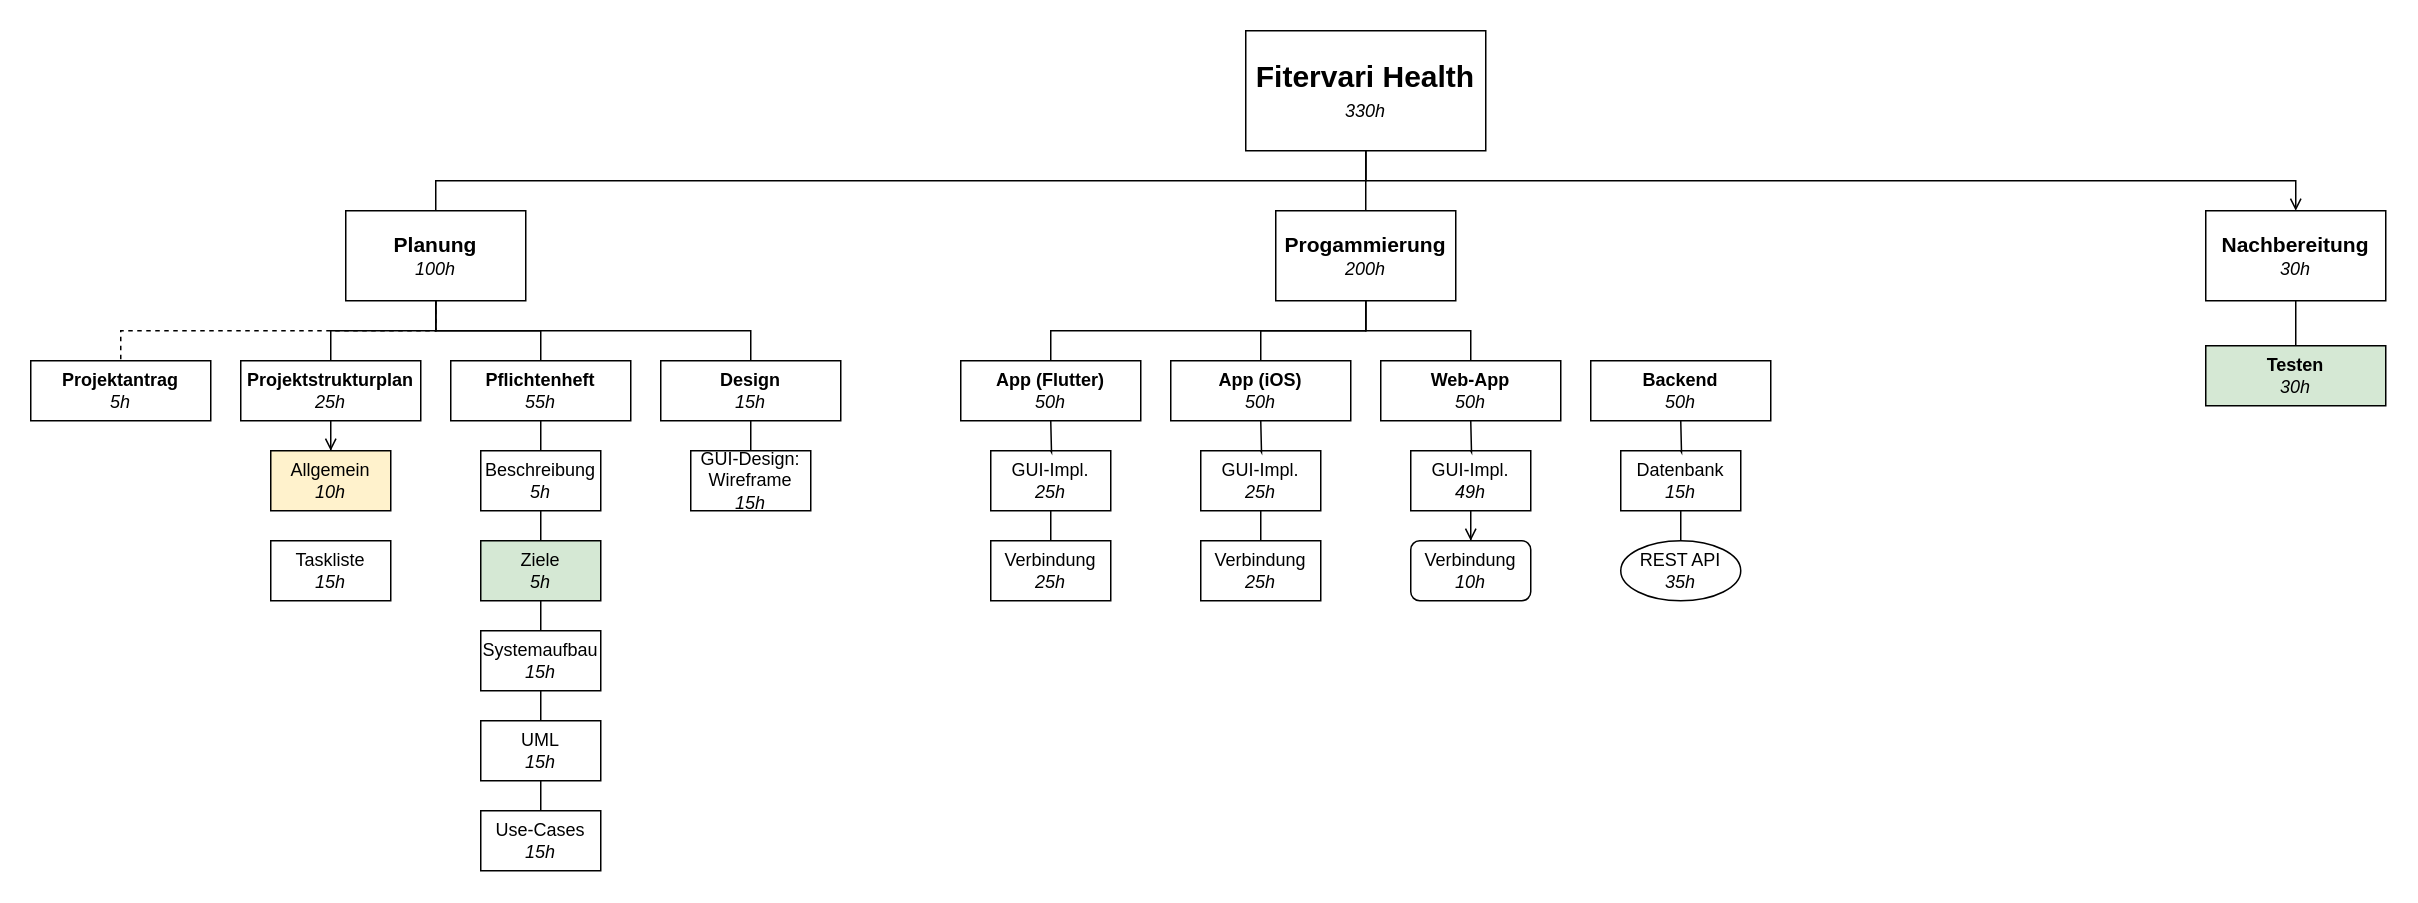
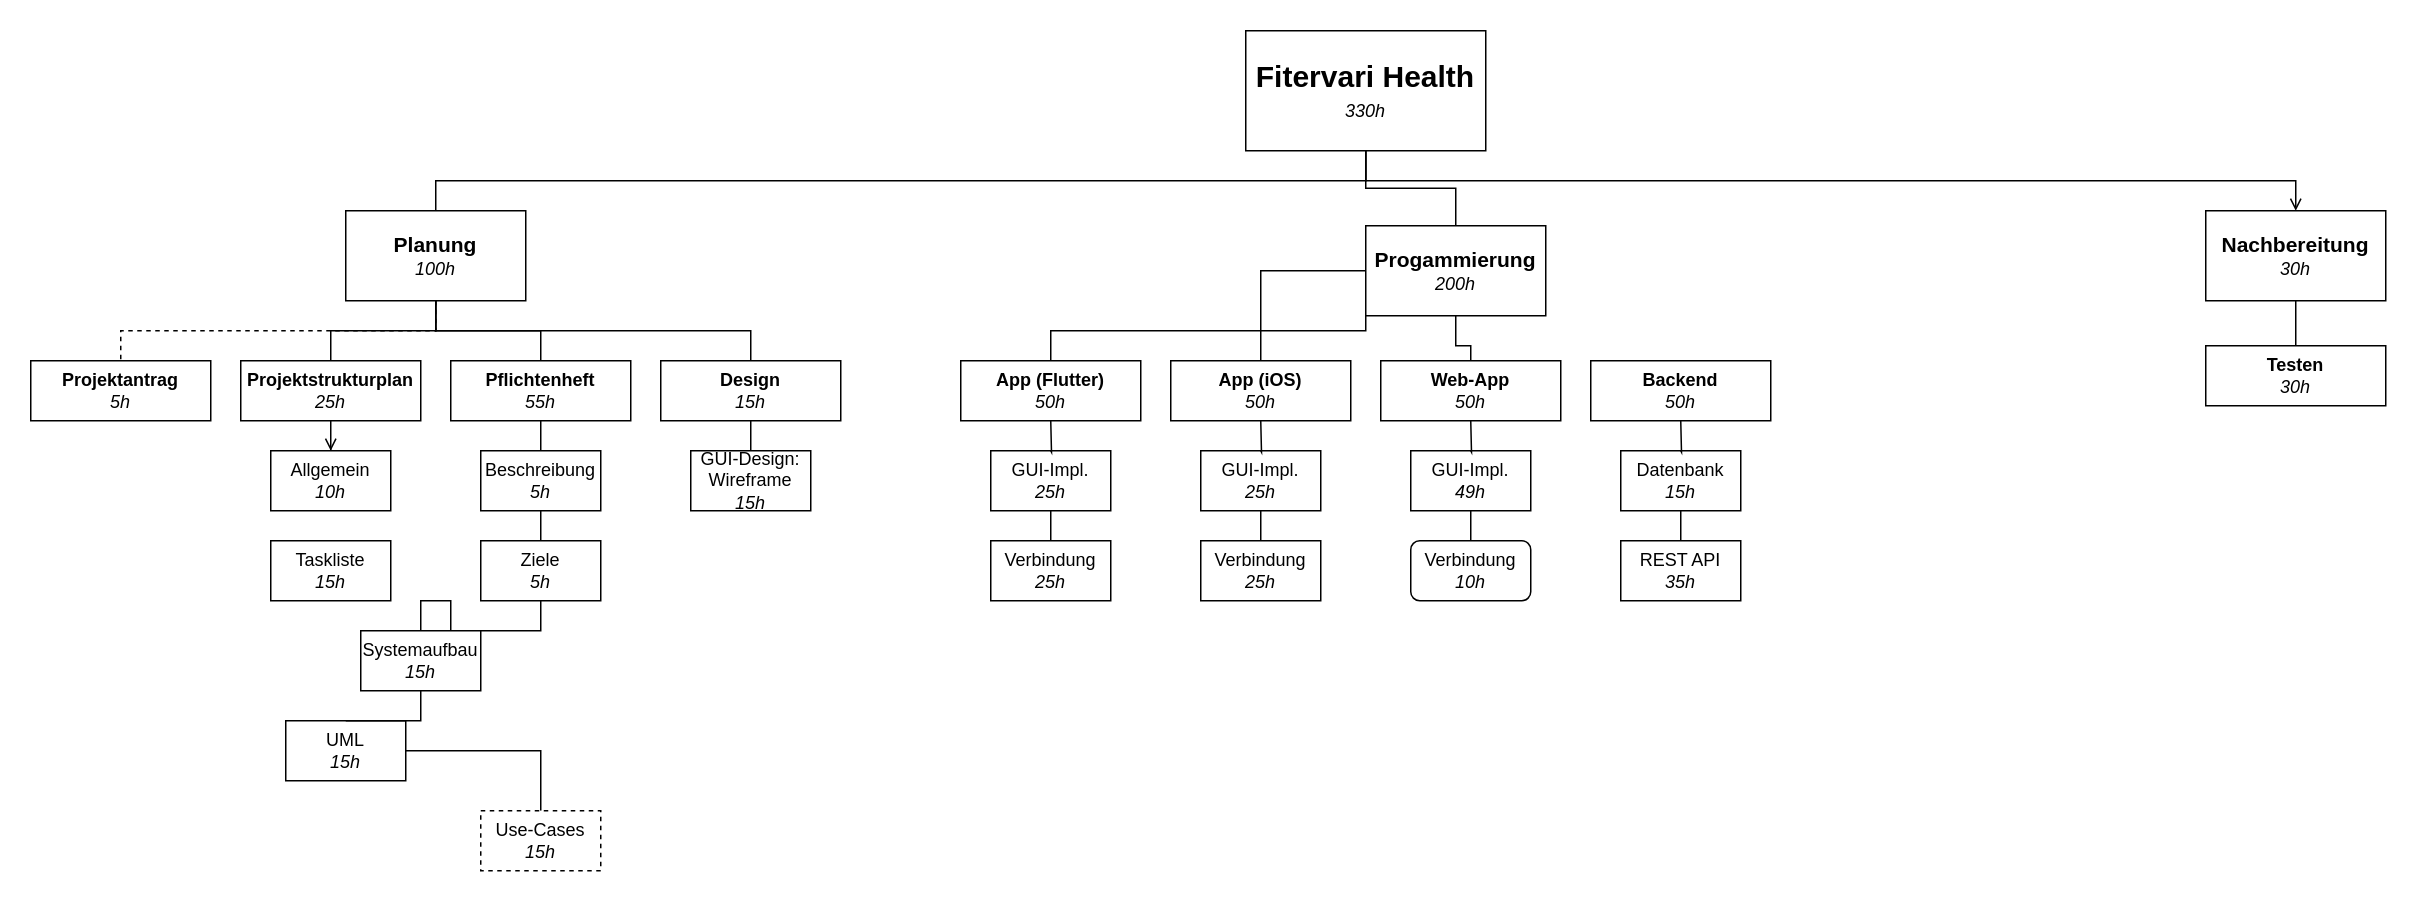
- <mxCell id="14" value="&lt;font style=&quot;font-size: 14px&quot;&gt;Progammierung&lt;/font&gt;&lt;br&gt;&lt;span style=&quot;font-weight: normal&quot;&gt;&lt;i&gt;200h&lt;/i&gt;&lt;/span&gt;" style="rounded=0;whiteSpace=wrap;html=1;fontStyle=1" parent="1" vertex="1"><mxGeometry x="850" y="140" width="120" height="60" as="geometry" /></mxCell>
+ <mxCell id="14" value="&lt;font style=&quot;font-size: 14px&quot;&gt;Progammierung&lt;/font&gt;&lt;br&gt;&lt;span style=&quot;font-weight: normal&quot;&gt;&lt;i&gt;200h&lt;/i&gt;&lt;/span&gt;" style="rounded=0;whiteSpace=wrap;html=1;fontStyle=1" parent="1" vertex="1"><mxGeometry x="910" y="150" width="120" height="60" as="geometry" /></mxCell>
- <mxCell id="56" value="Testen&lt;br&gt;&lt;span style=&quot;font-weight: normal&quot;&gt;&lt;i&gt;30h&lt;/i&gt;&lt;/span&gt;" style="rounded=0;whiteSpace=wrap;html=1;fontStyle=1;fillColor=#d5e8d4;" parent="1" vertex="1"><mxGeometry x="1470" y="230" width="120" height="40" as="geometry" /></mxCell>
+ <mxCell id="56" value="Testen&lt;br&gt;&lt;span style=&quot;font-weight: normal&quot;&gt;&lt;i&gt;30h&lt;/i&gt;&lt;/span&gt;" style="rounded=0;whiteSpace=wrap;html=1;fontStyle=1" parent="1" vertex="1"><mxGeometry x="1470" y="230" width="120" height="40" as="geometry" /></mxCell>
- <mxCell id="51" value="&lt;span&gt;Allgemein&lt;br&gt;&lt;i&gt;10h&lt;/i&gt;&lt;br&gt;&lt;/span&gt;" style="rounded=0;whiteSpace=wrap;html=1;fillColor=#fff2cc;" parent="1" vertex="1"><mxGeometry x="180" y="300" width="80" height="40" as="geometry" /></mxCell>
+ <mxCell id="51" value="&lt;span&gt;Allgemein&lt;br&gt;&lt;i&gt;10h&lt;/i&gt;&lt;br&gt;&lt;/span&gt;" style="rounded=0;whiteSpace=wrap;html=1;" parent="1" vertex="1"><mxGeometry x="180" y="300" width="80" height="40" as="geometry" /></mxCell>
- <mxCell id="43" style="edgeStyle=orthogonalEdgeStyle;rounded=0;orthogonalLoop=1;jettySize=auto;html=1;endArrow=open;endFill=0;" parent="1" source="44" target="45" edge="1"><mxGeometry relative="1" as="geometry" /></mxCell>
+ <mxCell id="43" style="edgeStyle=orthogonalEdgeStyle;rounded=0;orthogonalLoop=1;jettySize=auto;html=1;endArrow=none;endFill=0;" parent="1" source="44" target="45" edge="1"><mxGeometry relative="1" as="geometry" /></mxCell>
- <mxCell id="35" value="Ziele&lt;br&gt;&lt;i&gt;5h&lt;/i&gt;" style="rounded=0;whiteSpace=wrap;html=1;fillColor=#d5e8d4;" parent="1" vertex="1"><mxGeometry x="320" y="360" width="80" height="40" as="geometry" /></mxCell>
+ <mxCell id="35" value="Ziele&lt;br&gt;&lt;i&gt;5h&lt;/i&gt;" style="rounded=0;whiteSpace=wrap;html=1;" parent="1" vertex="1"><mxGeometry x="320" y="360" width="80" height="40" as="geometry" /></mxCell>
- <mxCell id="48" value="REST API&lt;br&gt;&lt;i&gt;35h&lt;/i&gt;" style="ellipse;whiteSpace=wrap;html=1;" parent="1" vertex="1"><mxGeometry x="1080" y="360" width="80" height="40" as="geometry" /></mxCell>
+ <mxCell id="48" value="REST API&lt;br&gt;&lt;i&gt;35h&lt;/i&gt;" style="rounded=0;whiteSpace=wrap;html=1;" parent="1" vertex="1"><mxGeometry x="1080" y="360" width="80" height="40" as="geometry" /></mxCell>
- <mxCell id="50" value="Systemaufbau&lt;br&gt;&lt;i&gt;15h&lt;/i&gt;" style="rounded=0;whiteSpace=wrap;html=1;" parent="1" vertex="1"><mxGeometry x="320" y="420" width="80" height="40" as="geometry" /></mxCell>
+ <mxCell id="50" value="Systemaufbau&lt;br&gt;&lt;i&gt;15h&lt;/i&gt;" style="rounded=0;whiteSpace=wrap;html=1;" parent="1" vertex="1"><mxGeometry x="240" y="420" width="80" height="40" as="geometry" /></mxCell>
- <mxCell id="24" value="UML&lt;br&gt;&lt;i&gt;15h&lt;/i&gt;" style="rounded=0;whiteSpace=wrap;html=1;" parent="1" vertex="1"><mxGeometry x="320" y="480" width="80" height="40" as="geometry" /></mxCell>
+ <mxCell id="24" value="UML&lt;br&gt;&lt;i&gt;15h&lt;/i&gt;" style="rounded=0;whiteSpace=wrap;html=1;" parent="1" vertex="1"><mxGeometry x="190" y="480" width="80" height="40" as="geometry" /></mxCell>
- <mxCell id="36" value="Use-Cases&lt;br&gt;&lt;i&gt;15h&lt;/i&gt;" style="rounded=0;whiteSpace=wrap;html=1;" parent="1" vertex="1"><mxGeometry x="320" y="540" width="80" height="40" as="geometry" /></mxCell>
+ <mxCell id="36" value="Use-Cases&lt;br&gt;&lt;i&gt;15h&lt;/i&gt;" style="rounded=0;whiteSpace=wrap;html=1;dashed=1;" parent="1" vertex="1"><mxGeometry x="320" y="540" width="80" height="40" as="geometry" /></mxCell>
